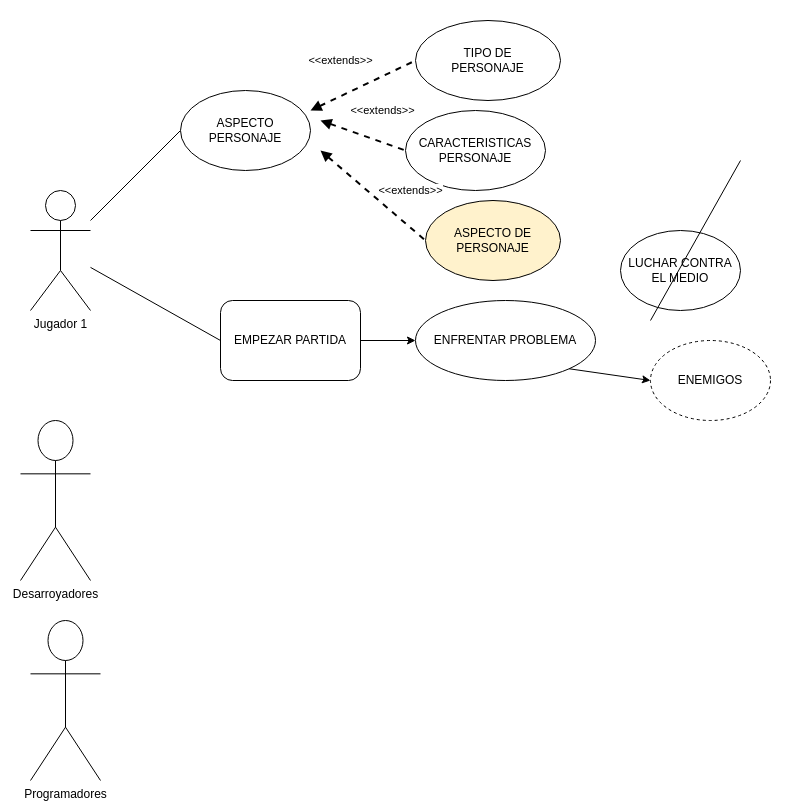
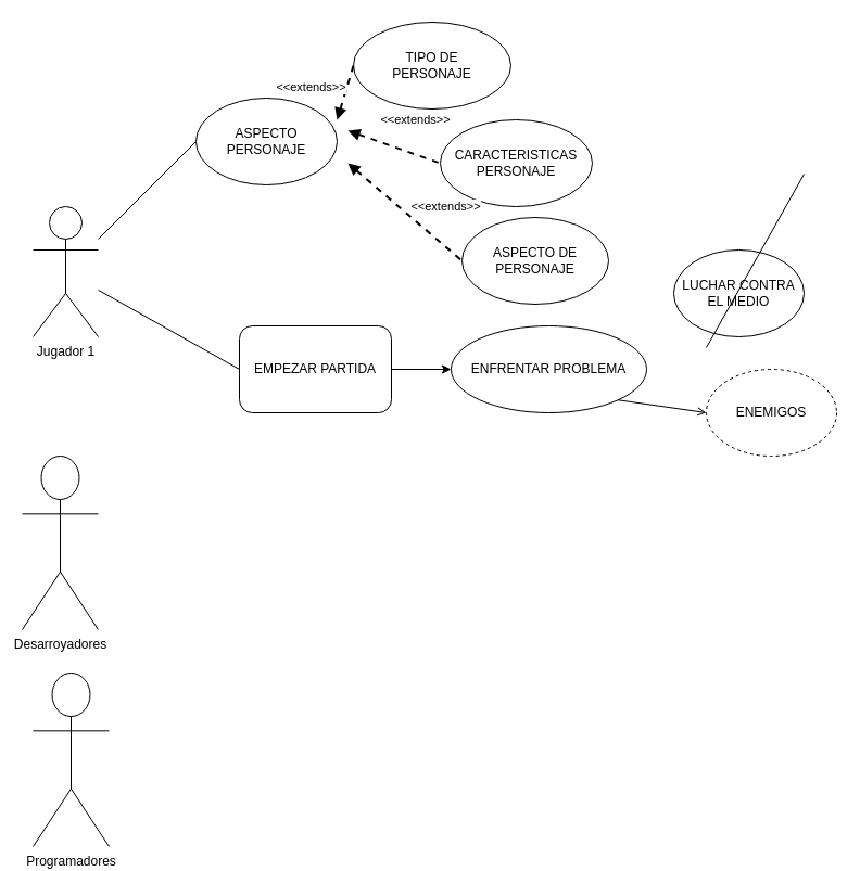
- <mxCell id="5" value="TIPO DE&lt;br&gt;PERSONAJE" style="ellipse;whiteSpace=wrap;html=1;" parent="1" vertex="1"><mxGeometry x="415" y="20" width="145" height="80" as="geometry" /></mxCell>
+ <mxCell id="5" value="TIPO DE&lt;br&gt;PERSONAJE" style="ellipse;whiteSpace=wrap;html=1;" parent="1" vertex="1"><mxGeometry x="325" y="20" width="145" height="80" as="geometry" /></mxCell>
- <mxCell id="8" value="ASPECTO DE PERSONAJE" style="ellipse;whiteSpace=wrap;html=1;fillColor=#fff2cc;" parent="1" vertex="1"><mxGeometry x="425" y="200" width="135" height="80" as="geometry" /></mxCell>
+ <mxCell id="8" value="ASPECTO DE PERSONAJE" style="ellipse;whiteSpace=wrap;html=1;" parent="1" vertex="1"><mxGeometry x="425" y="200" width="135" height="80" as="geometry" /></mxCell>
- <mxCell id="19" value="" style="endArrow=classic;html=1;exitX=1;exitY=1;exitDx=0;exitDy=0;entryX=0;entryY=0.5;entryDx=0;entryDy=0;" edge="1" parent="1" source="16" target="18"><mxGeometry width="50" height="50" relative="1" as="geometry"><mxPoint x="530" y="480" as="sourcePoint" /><mxPoint x="580" y="430" as="targetPoint" /></mxGeometry></mxCell>
+ <mxCell id="19" value="" style="endArrow=open;html=1;exitX=1;exitY=1;exitDx=0;exitDy=0;entryX=0;entryY=0.5;entryDx=0;entryDy=0;" edge="1" parent="1" source="16" target="18"><mxGeometry width="50" height="50" relative="1" as="geometry"><mxPoint x="530" y="480" as="sourcePoint" /><mxPoint x="580" y="430" as="targetPoint" /></mxGeometry></mxCell>
